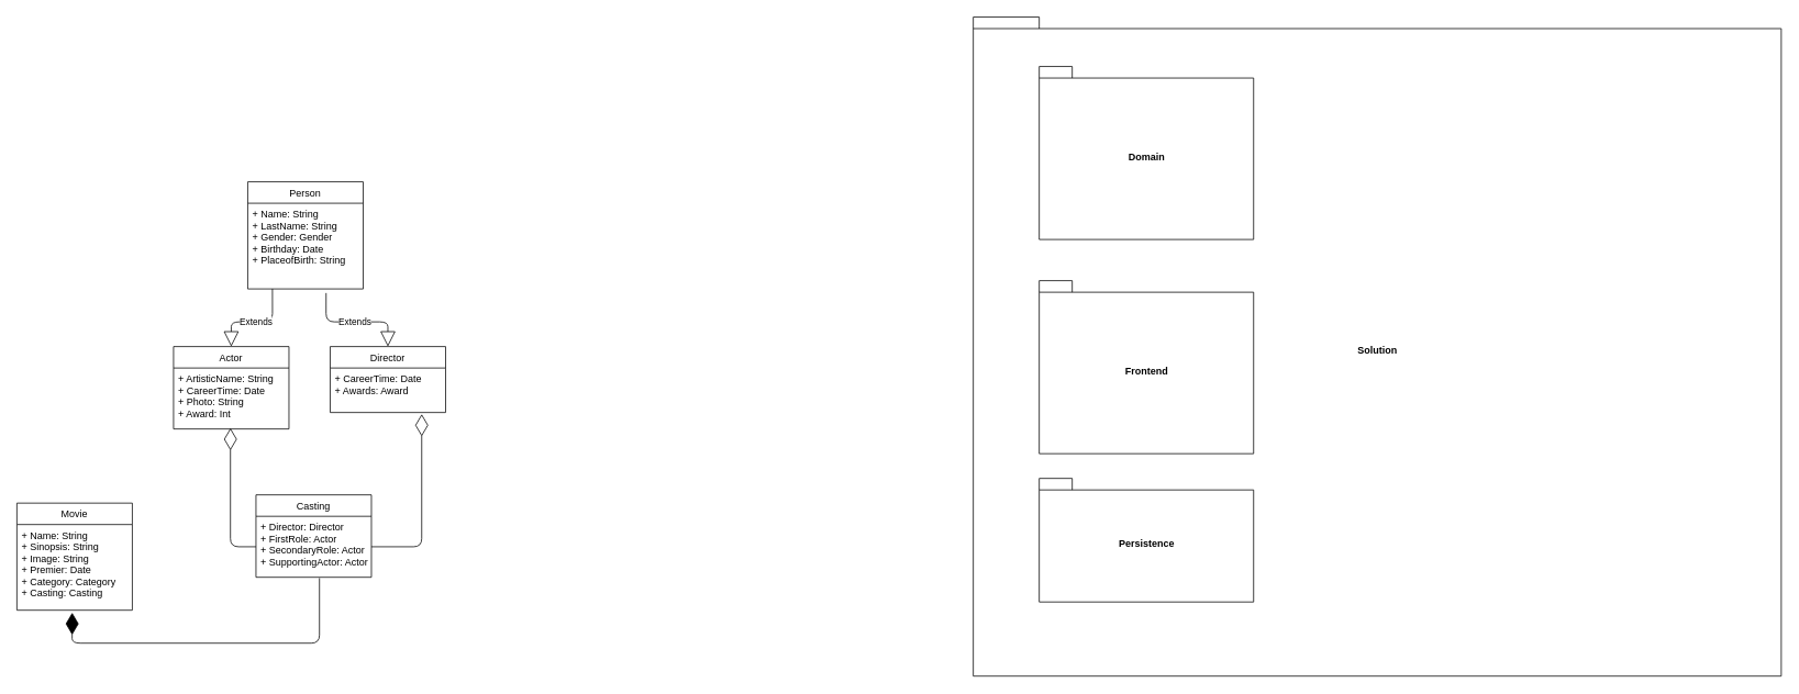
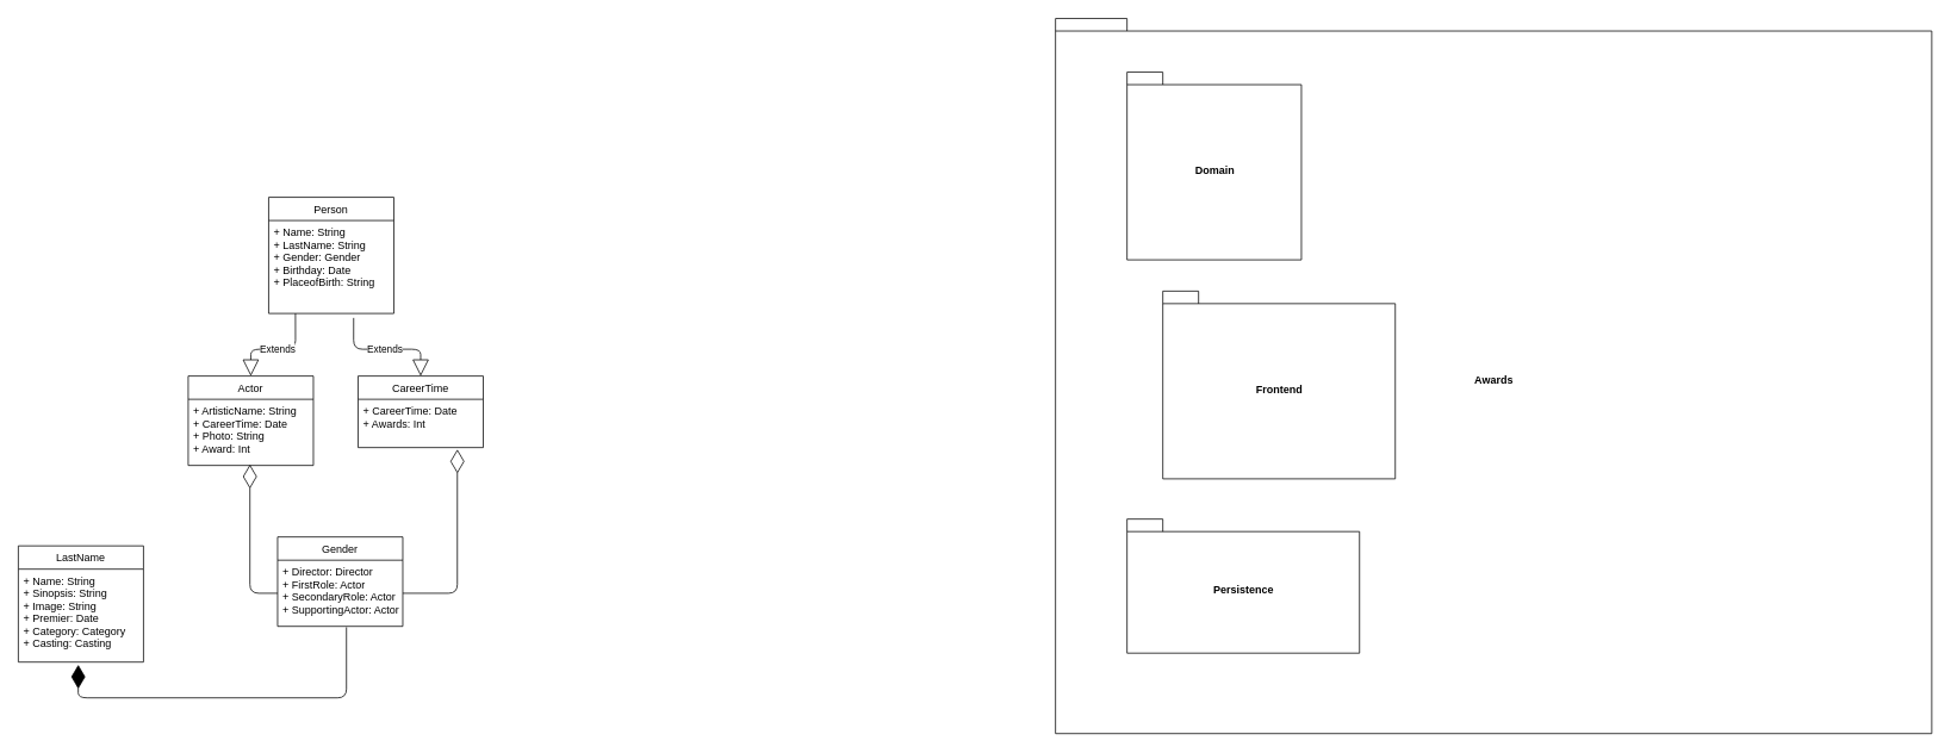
- <mxCell id="18" value="Domain" style="shape=folder;fontStyle=1;spacingTop=10;tabWidth=40;tabHeight=14;tabPosition=left;html=1;" vertex="1" parent="1"><mxGeometry x="1260" y="80" width="260" height="210" as="geometry" /></mxCell>
+ <mxCell id="18" value="Domain" style="shape=folder;fontStyle=1;spacingTop=10;tabWidth=40;tabHeight=14;tabPosition=left;html=1;" vertex="1" parent="1"><mxGeometry x="1260" y="80" width="195" height="210" as="geometry" /></mxCell>
- <mxCell id="17" value="Solution" style="shape=folder;fontStyle=1;spacingTop=10;tabWidth=40;tabHeight=14;tabPosition=left;html=1;" vertex="1" parent="1"><mxGeometry x="1180" y="20" width="980" height="800" as="geometry" /></mxCell>
+ <mxCell id="17" value="Awards" style="shape=folder;fontStyle=1;spacingTop=10;tabWidth=40;tabHeight=14;tabPosition=left;html=1;" vertex="1" parent="1"><mxGeometry x="1180" y="20" width="980" height="800" as="geometry" /></mxCell>
- <mxCell id="8" value="Director" style="swimlane;fontStyle=0;childLayout=stackLayout;horizontal=1;startSize=26;fillColor=none;horizontalStack=0;resizeParent=1;resizeParentMax=0;resizeLast=0;collapsible=1;marginBottom=0;" vertex="1" parent="1"><mxGeometry x="400" y="420" width="140" height="80" as="geometry" /></mxCell>
+ <mxCell id="8" value="CareerTime" style="swimlane;fontStyle=0;childLayout=stackLayout;horizontal=1;startSize=26;fillColor=none;horizontalStack=0;resizeParent=1;resizeParentMax=0;resizeLast=0;collapsible=1;marginBottom=0;" vertex="1" parent="1"><mxGeometry x="400" y="420" width="140" height="80" as="geometry" /></mxCell>
- <mxCell id="19" value="Frontend" style="shape=folder;fontStyle=1;spacingTop=10;tabWidth=40;tabHeight=14;tabPosition=left;html=1;" vertex="1" parent="1"><mxGeometry x="1260" y="340" width="260" height="210" as="geometry" /></mxCell>
+ <mxCell id="19" value="Frontend" style="shape=folder;fontStyle=1;spacingTop=10;tabWidth=40;tabHeight=14;tabPosition=left;html=1;" vertex="1" parent="1"><mxGeometry x="1300" y="325" width="260" height="210" as="geometry" /></mxCell>
- <mxCell id="9" value="+ CareerTime: Date&#10;+ Awards: Award" style="text;strokeColor=none;fillColor=none;align=left;verticalAlign=top;spacingLeft=4;spacingRight=4;overflow=hidden;rotatable=0;points=[[0,0.5],[1,0.5]];portConstraint=eastwest;" vertex="1" parent="8"><mxGeometry y="26" width="140" height="54" as="geometry" /></mxCell>
+ <mxCell id="9" value="+ CareerTime: Date&#10;+ Awards: Int" style="text;strokeColor=none;fillColor=none;align=left;verticalAlign=top;spacingLeft=4;spacingRight=4;overflow=hidden;rotatable=0;points=[[0,0.5],[1,0.5]];portConstraint=eastwest;" vertex="1" parent="8"><mxGeometry y="26" width="140" height="54" as="geometry" /></mxCell>
- <mxCell id="10" value="Casting" style="swimlane;fontStyle=0;childLayout=stackLayout;horizontal=1;startSize=26;fillColor=none;horizontalStack=0;resizeParent=1;resizeParentMax=0;resizeLast=0;collapsible=1;marginBottom=0;" vertex="1" parent="1"><mxGeometry x="310" y="600" width="140" height="100" as="geometry" /></mxCell>
+ <mxCell id="10" value="Gender" style="swimlane;fontStyle=0;childLayout=stackLayout;horizontal=1;startSize=26;fillColor=none;horizontalStack=0;resizeParent=1;resizeParentMax=0;resizeLast=0;collapsible=1;marginBottom=0;" vertex="1" parent="1"><mxGeometry x="310" y="600" width="140" height="100" as="geometry" /></mxCell>
- <mxCell id="2" value="Movie" style="swimlane;fontStyle=0;childLayout=stackLayout;horizontal=1;startSize=26;fillColor=none;horizontalStack=0;resizeParent=1;resizeParentMax=0;resizeLast=0;collapsible=1;marginBottom=0;" vertex="1" parent="1"><mxGeometry x="20" y="610" width="140" height="130" as="geometry" /></mxCell>
+ <mxCell id="2" value="LastName" style="swimlane;fontStyle=0;childLayout=stackLayout;horizontal=1;startSize=26;fillColor=none;horizontalStack=0;resizeParent=1;resizeParentMax=0;resizeLast=0;collapsible=1;marginBottom=0;" vertex="1" parent="1"><mxGeometry x="20" y="610" width="140" height="130" as="geometry" /></mxCell>
